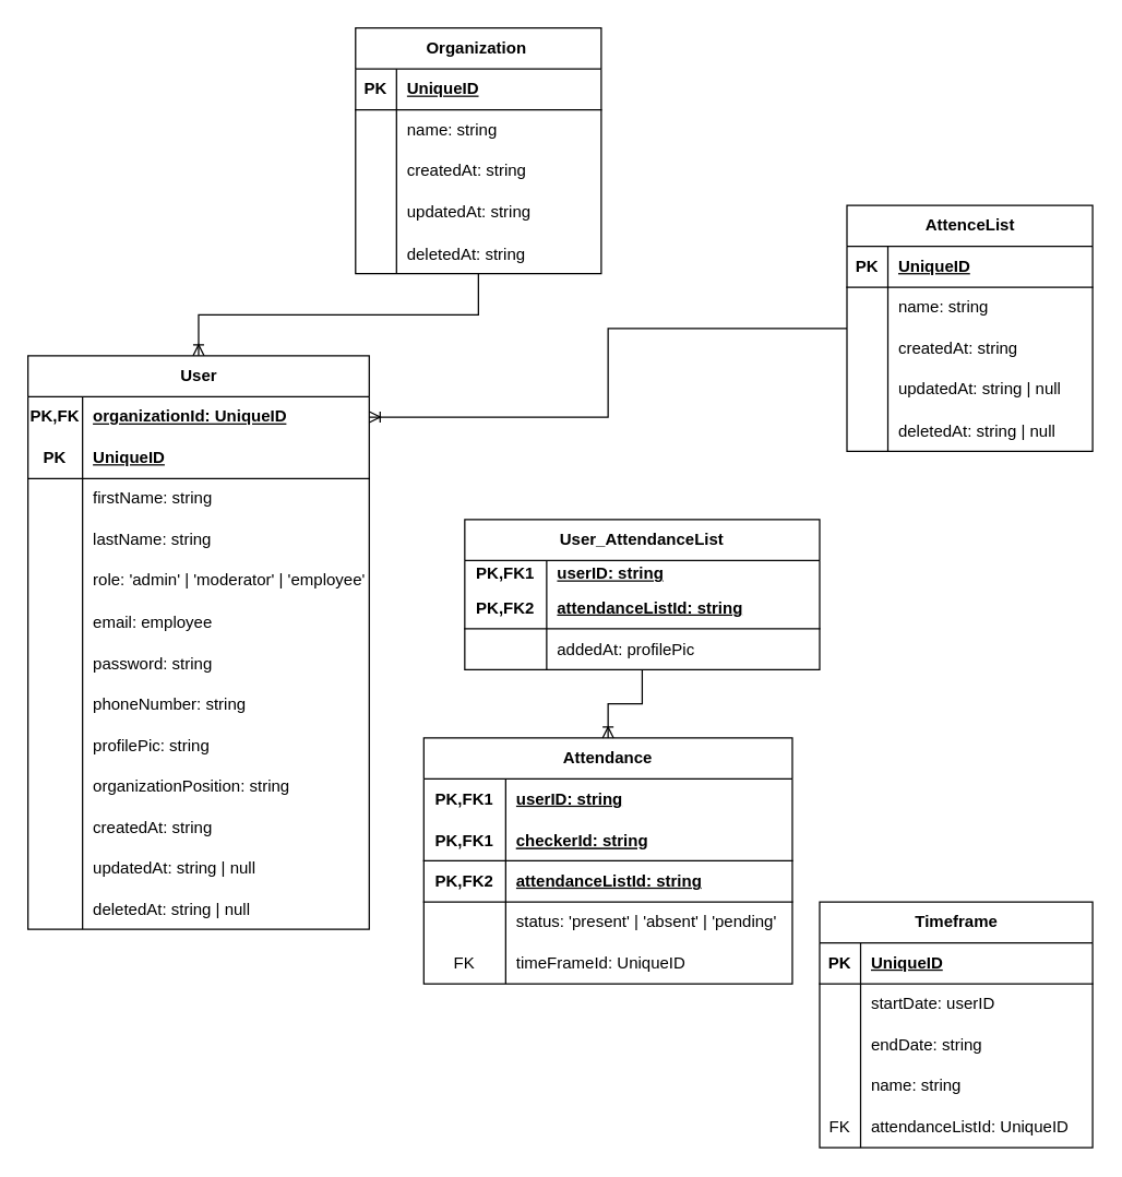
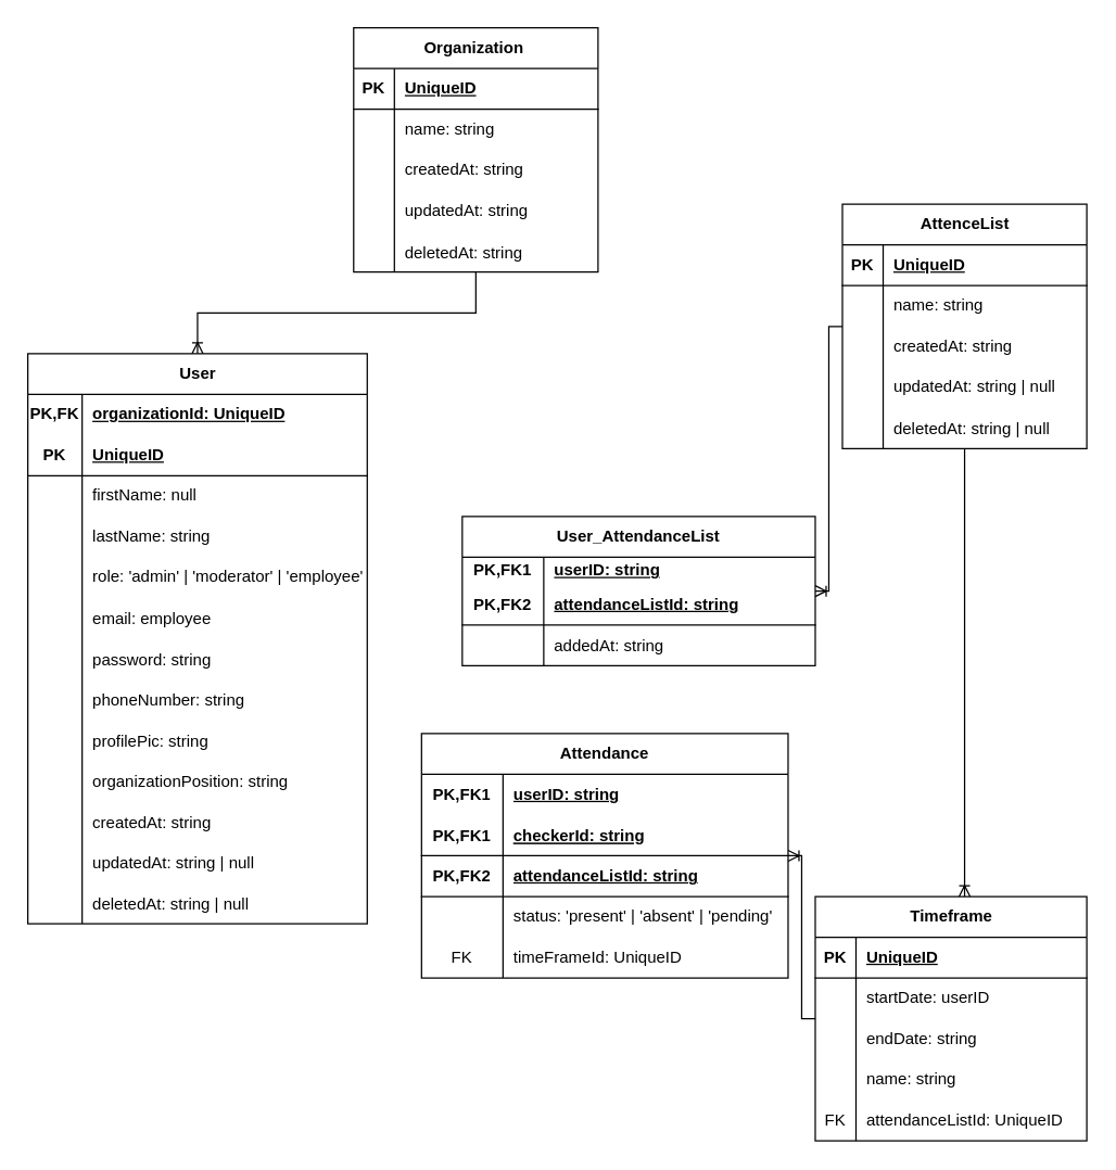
- <mxCell id="102" value="" style="fontSize=12;html=1;endArrow=ERoneToMany;rounded=0;edgeStyle=elbowEdgeStyle;" parent="1" source="58" target="21" edge="1"><mxGeometry width="100" height="100" relative="1" as="geometry"><mxPoint x="610" y="570" as="sourcePoint" /><mxPoint x="710" y="470" as="targetPoint" /></mxGeometry></mxCell>
+ <mxCell id="102" value="" style="fontSize=12;html=1;endArrow=ERoneToMany;rounded=0;edgeStyle=elbowEdgeStyle;" parent="1" source="58" target="84" edge="1"><mxGeometry width="100" height="100" relative="1" as="geometry"><mxPoint x="610" y="570" as="sourcePoint" /><mxPoint x="710" y="470" as="targetPoint" /></mxGeometry></mxCell>
+ <mxCell id="101" value="" style="edgeStyle=elbowEdgeStyle;fontSize=12;html=1;endArrow=ERoneToMany;rounded=0;" parent="1" source="58" target="74" edge="1"><mxGeometry width="100" height="100" relative="1" as="geometry"><mxPoint x="660" y="400" as="sourcePoint" /><mxPoint x="580" y="250" as="targetPoint" /></mxGeometry></mxCell>
- <mxCell id="27" value="firstName: string" style="shape=partialRectangle;connectable=0;fillColor=none;top=0;left=0;bottom=0;right=0;align=left;spacingLeft=6;overflow=hidden;whiteSpace=wrap;html=1;" parent="25" vertex="1"><mxGeometry x="40" width="210" height="30" as="geometry"><mxRectangle width="210" height="30" as="alternateBounds" /></mxGeometry></mxCell>
+ <mxCell id="27" value="firstName: null" style="shape=partialRectangle;connectable=0;fillColor=none;top=0;left=0;bottom=0;right=0;align=left;spacingLeft=6;overflow=hidden;whiteSpace=wrap;html=1;" parent="25" vertex="1"><mxGeometry x="40" width="210" height="30" as="geometry"><mxRectangle width="210" height="30" as="alternateBounds" /></mxGeometry></mxCell>
- <mxCell id="83" value="addedAt: profilePic" style="shape=partialRectangle;connectable=0;fillColor=none;top=0;left=0;bottom=0;right=0;align=left;spacingLeft=6;overflow=hidden;" vertex="1" parent="81"><mxGeometry x="60" width="200" height="30" as="geometry"><mxRectangle width="200" height="30" as="alternateBounds" /></mxGeometry></mxCell>
+ <mxCell id="83" value="addedAt: string" style="shape=partialRectangle;connectable=0;fillColor=none;top=0;left=0;bottom=0;right=0;align=left;spacingLeft=6;overflow=hidden;" vertex="1" parent="81"><mxGeometry x="60" width="200" height="30" as="geometry"><mxRectangle width="200" height="30" as="alternateBounds" /></mxGeometry></mxCell>
- <mxCell id="119" value="" style="edgeStyle=orthogonalEdgeStyle;fontSize=12;html=1;endArrow=ERoneToMany;rounded=0;" parent="1" source="74" target="103" edge="1"><mxGeometry width="100" height="100" relative="1" as="geometry"><mxPoint x="590" y="570" as="sourcePoint" /><mxPoint x="690" y="470" as="targetPoint" /></mxGeometry></mxCell>
+ <mxCell id="120" value="" style="edgeStyle=orthogonalEdgeStyle;fontSize=12;html=1;endArrow=ERoneToMany;rounded=0;" parent="1" source="84" target="103" edge="1"><mxGeometry width="100" height="100" relative="1" as="geometry"><mxPoint x="600" y="610" as="sourcePoint" /><mxPoint x="500" y="740" as="targetPoint" /></mxGeometry></mxCell>
